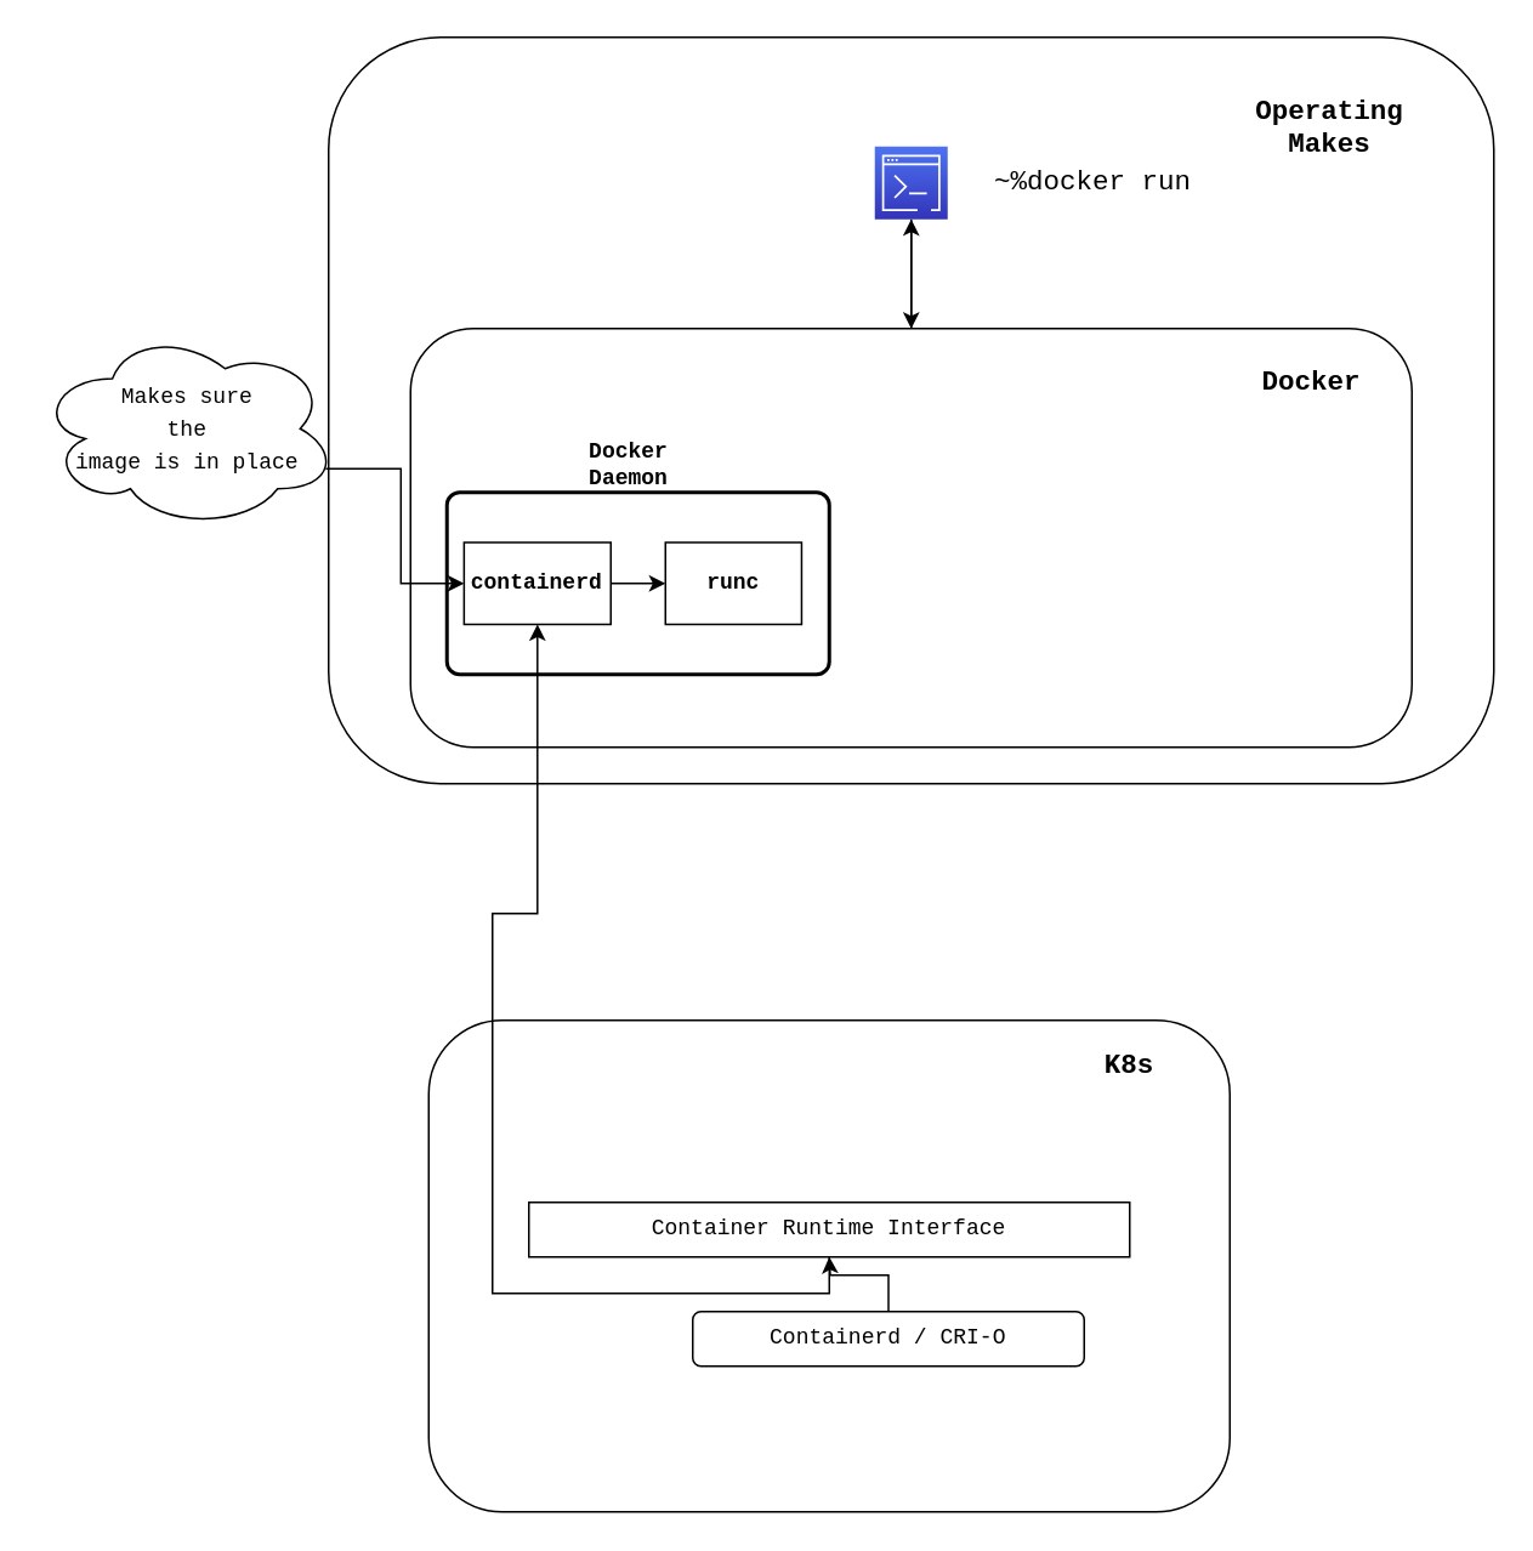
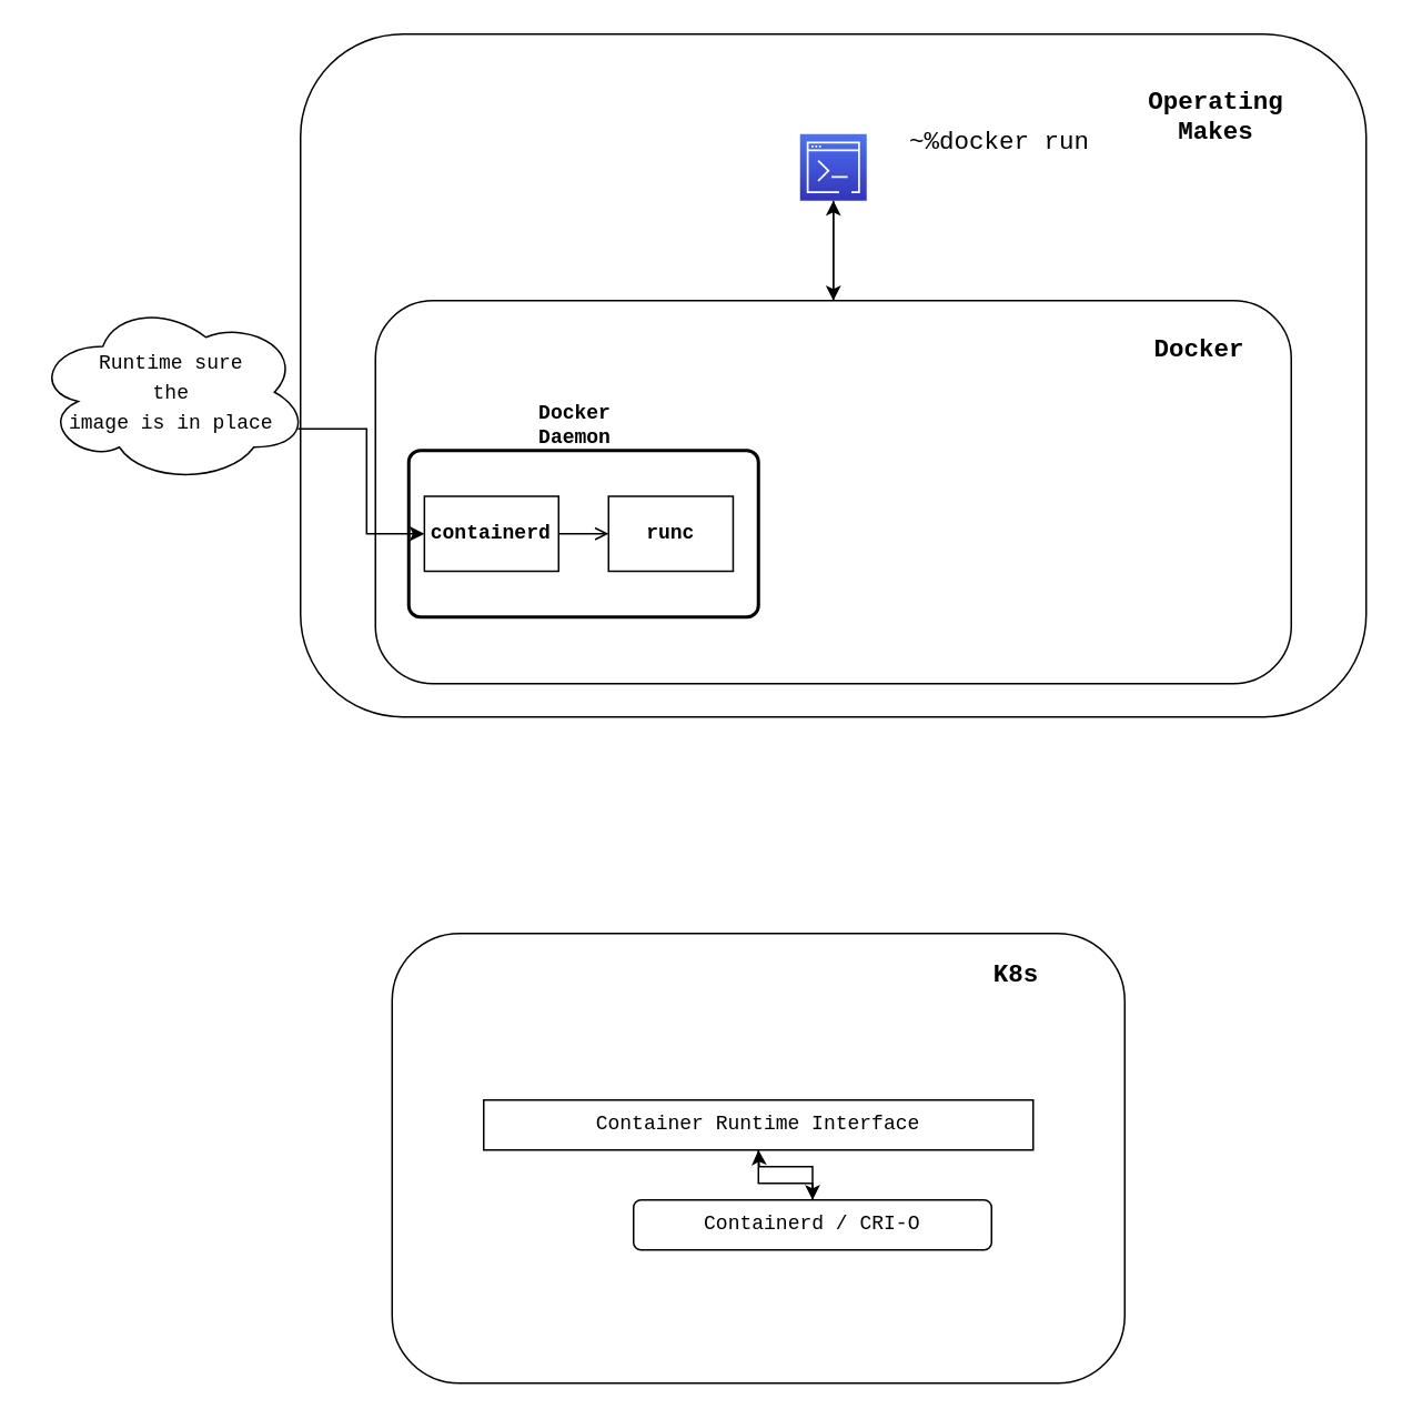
- <mxCell id="14" value="~%docker run" style="text;html=1;strokeColor=none;fillColor=none;align=center;verticalAlign=middle;whiteSpace=wrap;rounded=0;fontFamily=Courier New;fontSize=15;" vertex="1" parent="1"><mxGeometry x="535" y="85" width="130" height="30" as="geometry" /></mxCell>
+ <mxCell id="14" value="~%docker run" style="text;html=1;strokeColor=none;fillColor=none;align=center;verticalAlign=middle;whiteSpace=wrap;rounded=0;fontFamily=Courier New;fontSize=15;" vertex="1" parent="1"><mxGeometry x="535" y="70" width="130" height="30" as="geometry" /></mxCell>
- <mxCell id="17" value="&lt;font style=&quot;font-size: 12px&quot;&gt;Makes sure&lt;br&gt;the &lt;br&gt;image is in place&lt;/font&gt;" style="ellipse;shape=cloud;whiteSpace=wrap;html=1;fontFamily=Courier New;fontSize=15;" vertex="1" parent="1"><mxGeometry y="180" width="165" height="110" as="geometry" x="20" /></mxCell>
+ <mxCell id="17" value="&lt;font style=&quot;font-size: 12px&quot;&gt;Runtime sure&lt;br&gt;the &lt;br&gt;image is in place&lt;/font&gt;" style="ellipse;shape=cloud;whiteSpace=wrap;html=1;fontFamily=Courier New;fontSize=15;" vertex="1" parent="1"><mxGeometry y="180" width="165" height="110" as="geometry" x="20" /></mxCell>
- <mxCell id="10" style="edgeStyle=orthogonalEdgeStyle;rounded=0;orthogonalLoop=1;jettySize=auto;html=1;exitX=1;exitY=0.5;exitDx=0;exitDy=0;entryX=0;entryY=0.5;entryDx=0;entryDy=0;fontFamily=Courier New;" edge="1" parent="1" source="11" target="12"><mxGeometry relative="1" as="geometry" /></mxCell>
+ <mxCell id="10" style="edgeStyle=orthogonalEdgeStyle;rounded=0;orthogonalLoop=1;jettySize=auto;html=1;exitX=1;exitY=0.5;exitDx=0;exitDy=0;entryX=0;entryY=0.5;entryDx=0;entryDy=0;fontFamily=Courier New;endArrow=open;" edge="1" parent="1" source="11" target="12"><mxGeometry relative="1" as="geometry" /></mxCell>
- <mxCell id="22" value="&lt;b&gt;&lt;font style=&quot;font-size: 15px&quot;&gt;K8s&lt;/font&gt;&lt;/b&gt;" style="text;html=1;strokeColor=none;fillColor=none;align=center;verticalAlign=middle;whiteSpace=wrap;rounded=0;fontFamily=Courier New;fontSize=12;" vertex="1" parent="1"><mxGeometry x="590" y="570" width="60" height="30" as="geometry" /></mxCell>
+ <mxCell id="22" value="&lt;b&gt;&lt;font style=&quot;font-size: 15px&quot;&gt;K8s&lt;/font&gt;&lt;/b&gt;" style="text;html=1;strokeColor=none;fillColor=none;align=center;verticalAlign=middle;whiteSpace=wrap;rounded=0;fontFamily=Courier New;fontSize=12;" vertex="1" parent="1"><mxGeometry x="580" y="570" width="60" height="30" as="geometry" /></mxCell>
- <mxCell id="18" style="edgeStyle=orthogonalEdgeStyle;rounded=0;orthogonalLoop=1;jettySize=auto;html=1;exitX=0.5;exitY=1;exitDx=0;exitDy=0;fontFamily=Courier New;fontSize=12;" edge="1" parent="1" source="19" target="11"><mxGeometry relative="1" as="geometry" /></mxCell>
+ <mxCell id="18" style="edgeStyle=orthogonalEdgeStyle;rounded=0;orthogonalLoop=1;jettySize=auto;html=1;exitX=0.5;exitY=1;exitDx=0;exitDy=0;entryX=0.5;entryY=0;entryDx=0;entryDy=0;fontFamily=Courier New;fontSize=12;" edge="1" parent="1" source="19" target="21"><mxGeometry relative="1" as="geometry" /></mxCell>
